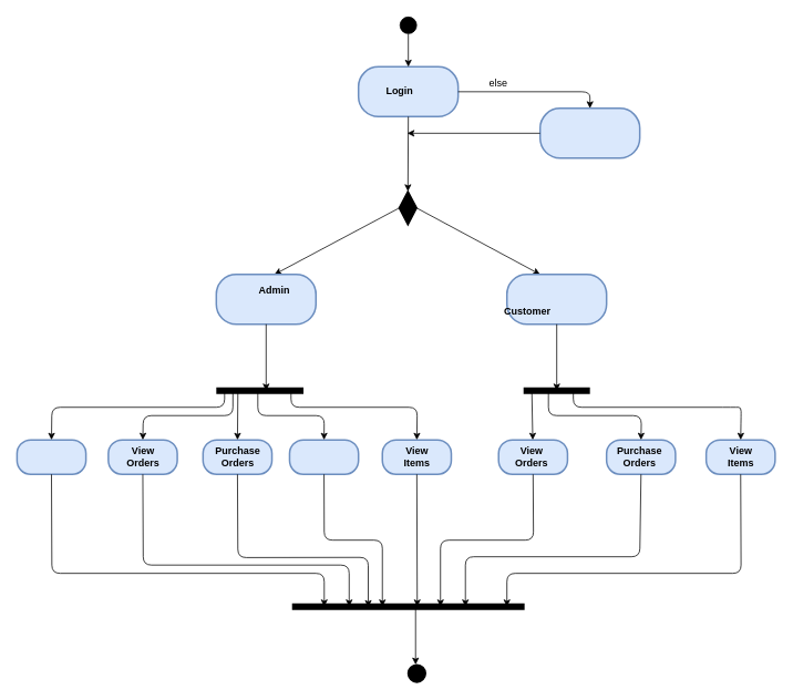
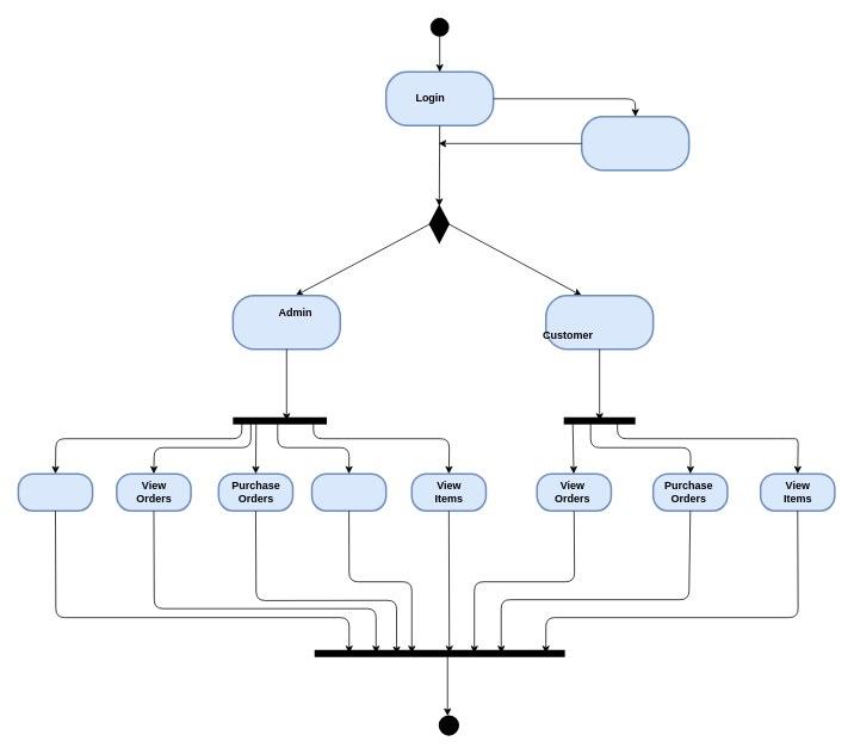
- <mxCell id="10" value="else" style="text;html=1;strokeColor=none;fillColor=none;align=center;verticalAlign=middle;whiteSpace=wrap;rounded=0;" vertex="1" parent="1"><mxGeometry x="580" y="90" width="40" height="20" as="geometry" /></mxCell>
